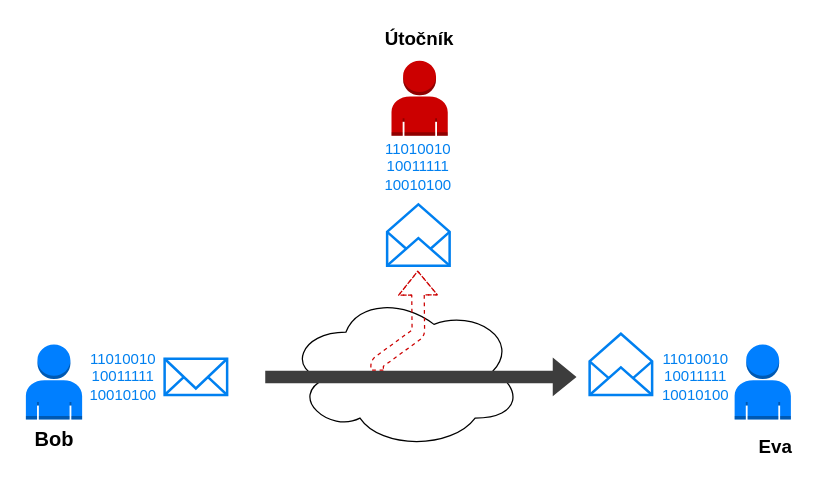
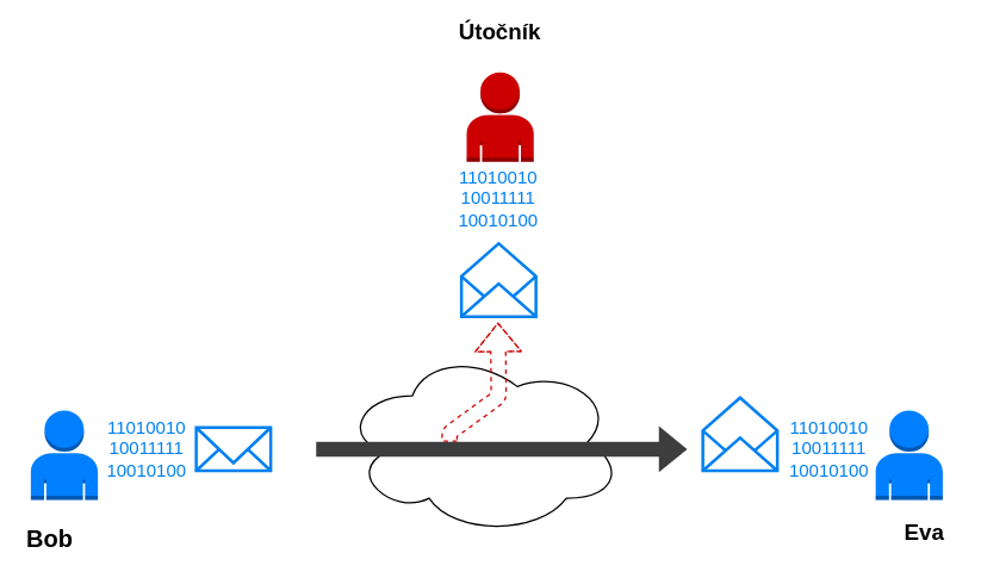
- <mxCell id="10" value="&lt;font face=&quot;Arial&quot; style=&quot;font-size: 15px;&quot;&gt;Útočník&lt;/font&gt;" style="text;html=1;strokeColor=none;fillColor=none;align=center;verticalAlign=middle;whiteSpace=wrap;rounded=0;fontSize=15;fontStyle=1" vertex="1" parent="1"><mxGeometry x="315" y="20" width="40" height="20" as="geometry" /></mxCell>
+ <mxCell id="10" value="&lt;font face=&quot;Arial&quot; style=&quot;font-size: 15px;&quot;&gt;Útočník&lt;/font&gt;" style="text;html=1;strokeColor=none;fillColor=none;align=center;verticalAlign=middle;whiteSpace=wrap;rounded=0;fontSize=15;fontStyle=1" vertex="1" parent="1"><mxGeometry x="315" y="10" width="40" height="20" as="geometry" /></mxCell>
- <mxCell id="6" value="Bob" style="text;html=1;strokeColor=none;fillColor=none;align=center;verticalAlign=middle;whiteSpace=wrap;rounded=0;fontFamily=Arial;fontSize=16;fontStyle=1" vertex="1" parent="1"><mxGeometry x="22.5" y="341" width="40" height="20" as="geometry" /></mxCell>
+ <mxCell id="6" value="Bob" style="text;html=1;strokeColor=none;fillColor=none;align=center;verticalAlign=middle;whiteSpace=wrap;rounded=0;fontFamily=Arial;fontSize=16;fontStyle=1" vertex="1" parent="1"><mxGeometry x="12.5" y="351" width="40" height="20" as="geometry" /></mxCell>
